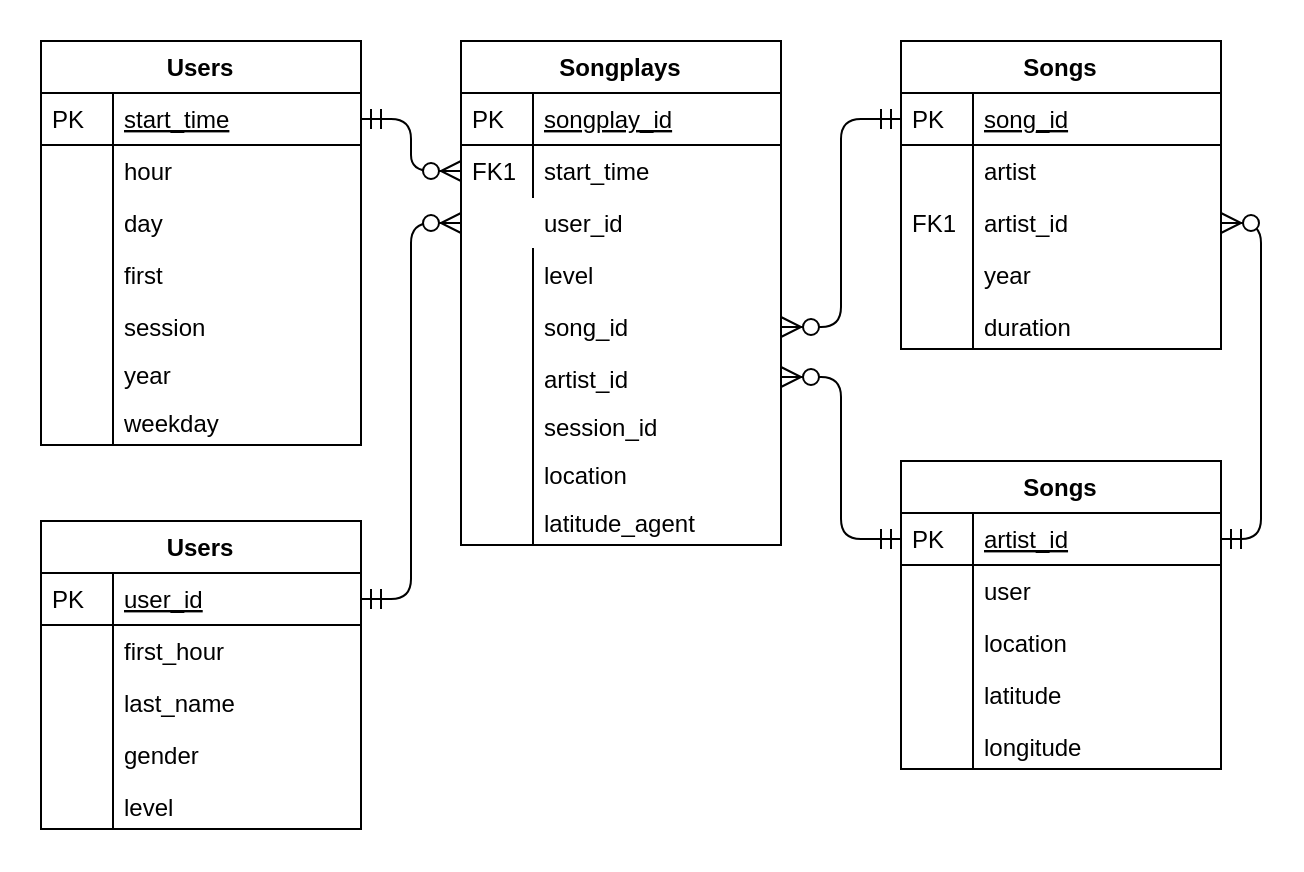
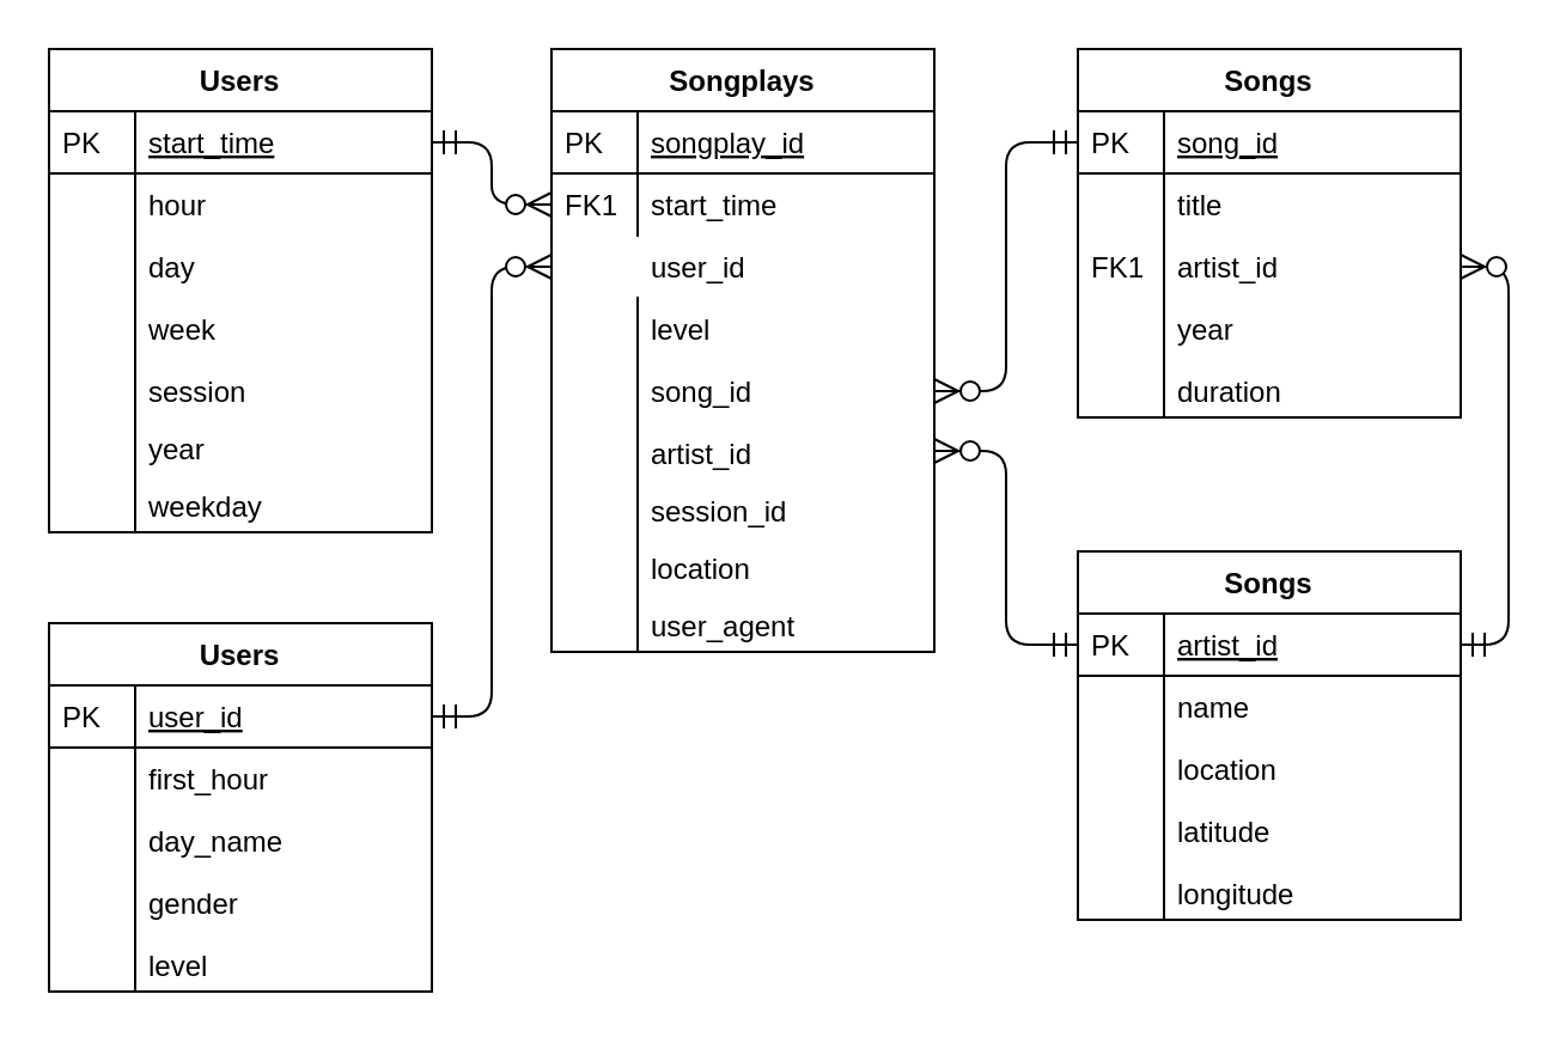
- <mxCell id="37" value="artist" style="shape=partialRectangle;top=0;left=0;right=0;bottom=0;align=left;verticalAlign=top;fillColor=none;spacingLeft=40;spacingRight=4;overflow=hidden;rotatable=0;points=[[0,0.5],[1,0.5]];portConstraint=eastwest;dropTarget=0;rounded=0;shadow=0;strokeWidth=1;" parent="34" vertex="1"><mxGeometry y="52" width="160" height="26" as="geometry" /></mxCell>
+ <mxCell id="37" value="title" style="shape=partialRectangle;top=0;left=0;right=0;bottom=0;align=left;verticalAlign=top;fillColor=none;spacingLeft=40;spacingRight=4;overflow=hidden;rotatable=0;points=[[0,0.5],[1,0.5]];portConstraint=eastwest;dropTarget=0;rounded=0;shadow=0;strokeWidth=1;" parent="34" vertex="1"><mxGeometry y="52" width="160" height="26" as="geometry" /></mxCell>
- <mxCell id="26" value="first" style="shape=partialRectangle;top=0;left=0;right=0;bottom=0;align=left;verticalAlign=top;fillColor=none;spacingLeft=40;spacingRight=4;overflow=hidden;rotatable=0;points=[[0,0.5],[1,0.5]];portConstraint=eastwest;dropTarget=0;rounded=0;shadow=0;strokeWidth=1;" parent="19" vertex="1"><mxGeometry y="104" width="160" height="26" as="geometry" /></mxCell>
+ <mxCell id="26" value="week" style="shape=partialRectangle;top=0;left=0;right=0;bottom=0;align=left;verticalAlign=top;fillColor=none;spacingLeft=40;spacingRight=4;overflow=hidden;rotatable=0;points=[[0,0.5],[1,0.5]];portConstraint=eastwest;dropTarget=0;rounded=0;shadow=0;strokeWidth=1;" parent="19" vertex="1"><mxGeometry y="104" width="160" height="26" as="geometry" /></mxCell>
- <mxCell id="14" value="latitude_agent" style="shape=partialRectangle;top=0;left=0;right=0;bottom=0;align=left;verticalAlign=top;fillColor=none;spacingLeft=40;spacingRight=4;overflow=hidden;rotatable=0;points=[[0,0.5],[1,0.5]];portConstraint=eastwest;dropTarget=0;rounded=0;shadow=0;strokeWidth=1;" parent="2" vertex="1"><mxGeometry y="228" width="160" height="24" as="geometry" /></mxCell>
+ <mxCell id="14" value="user_agent" style="shape=partialRectangle;top=0;left=0;right=0;bottom=0;align=left;verticalAlign=top;fillColor=none;spacingLeft=40;spacingRight=4;overflow=hidden;rotatable=0;points=[[0,0.5],[1,0.5]];portConstraint=eastwest;dropTarget=0;rounded=0;shadow=0;strokeWidth=1;" parent="2" vertex="1"><mxGeometry y="228" width="160" height="24" as="geometry" /></mxCell>
- <mxCell id="48" value="user" style="shape=partialRectangle;top=0;left=0;right=0;bottom=0;align=left;verticalAlign=top;fillColor=none;spacingLeft=40;spacingRight=4;overflow=hidden;rotatable=0;points=[[0,0.5],[1,0.5]];portConstraint=eastwest;dropTarget=0;rounded=0;shadow=0;strokeWidth=1;" parent="45" vertex="1"><mxGeometry y="52" width="160" height="26" as="geometry" /></mxCell>
+ <mxCell id="48" value="name" style="shape=partialRectangle;top=0;left=0;right=0;bottom=0;align=left;verticalAlign=top;fillColor=none;spacingLeft=40;spacingRight=4;overflow=hidden;rotatable=0;points=[[0,0.5],[1,0.5]];portConstraint=eastwest;dropTarget=0;rounded=0;shadow=0;strokeWidth=1;" parent="45" vertex="1"><mxGeometry y="52" width="160" height="26" as="geometry" /></mxCell>
- <mxCell id="63" value="last_name" style="shape=partialRectangle;top=0;left=0;right=0;bottom=0;align=left;verticalAlign=top;fillColor=none;spacingLeft=40;spacingRight=4;overflow=hidden;rotatable=0;points=[[0,0.5],[1,0.5]];portConstraint=eastwest;dropTarget=0;rounded=0;shadow=0;strokeWidth=1;" parent="58" vertex="1"><mxGeometry y="78" width="160" height="26" as="geometry" /></mxCell>
+ <mxCell id="63" value="day_name" style="shape=partialRectangle;top=0;left=0;right=0;bottom=0;align=left;verticalAlign=top;fillColor=none;spacingLeft=40;spacingRight=4;overflow=hidden;rotatable=0;points=[[0,0.5],[1,0.5]];portConstraint=eastwest;dropTarget=0;rounded=0;shadow=0;strokeWidth=1;" parent="58" vertex="1"><mxGeometry y="78" width="160" height="26" as="geometry" /></mxCell>
